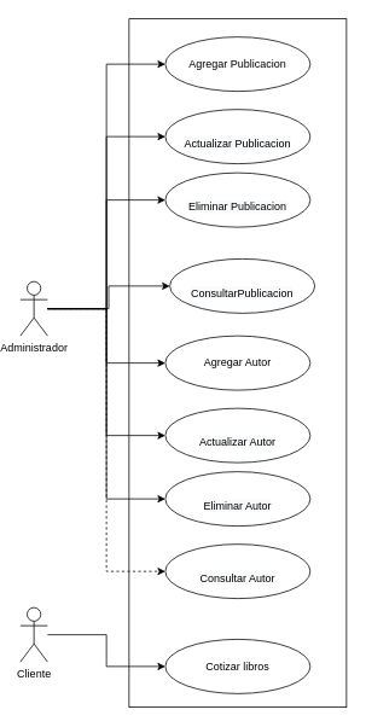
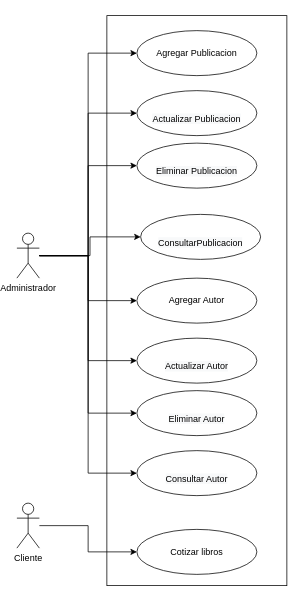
- <mxCell id="12" style="edgeStyle=orthogonalEdgeStyle;rounded=0;orthogonalLoop=1;jettySize=auto;html=1;entryX=0;entryY=0.5;entryDx=0;entryDy=0;dashed=1;" edge="1" parent="1" source="13" target="21"><mxGeometry relative="1" as="geometry" /></mxCell>
+ <mxCell id="12" style="edgeStyle=orthogonalEdgeStyle;rounded=0;orthogonalLoop=1;jettySize=auto;html=1;entryX=0;entryY=0.5;entryDx=0;entryDy=0;" edge="1" parent="1" source="13" target="21"><mxGeometry relative="1" as="geometry" /></mxCell>
